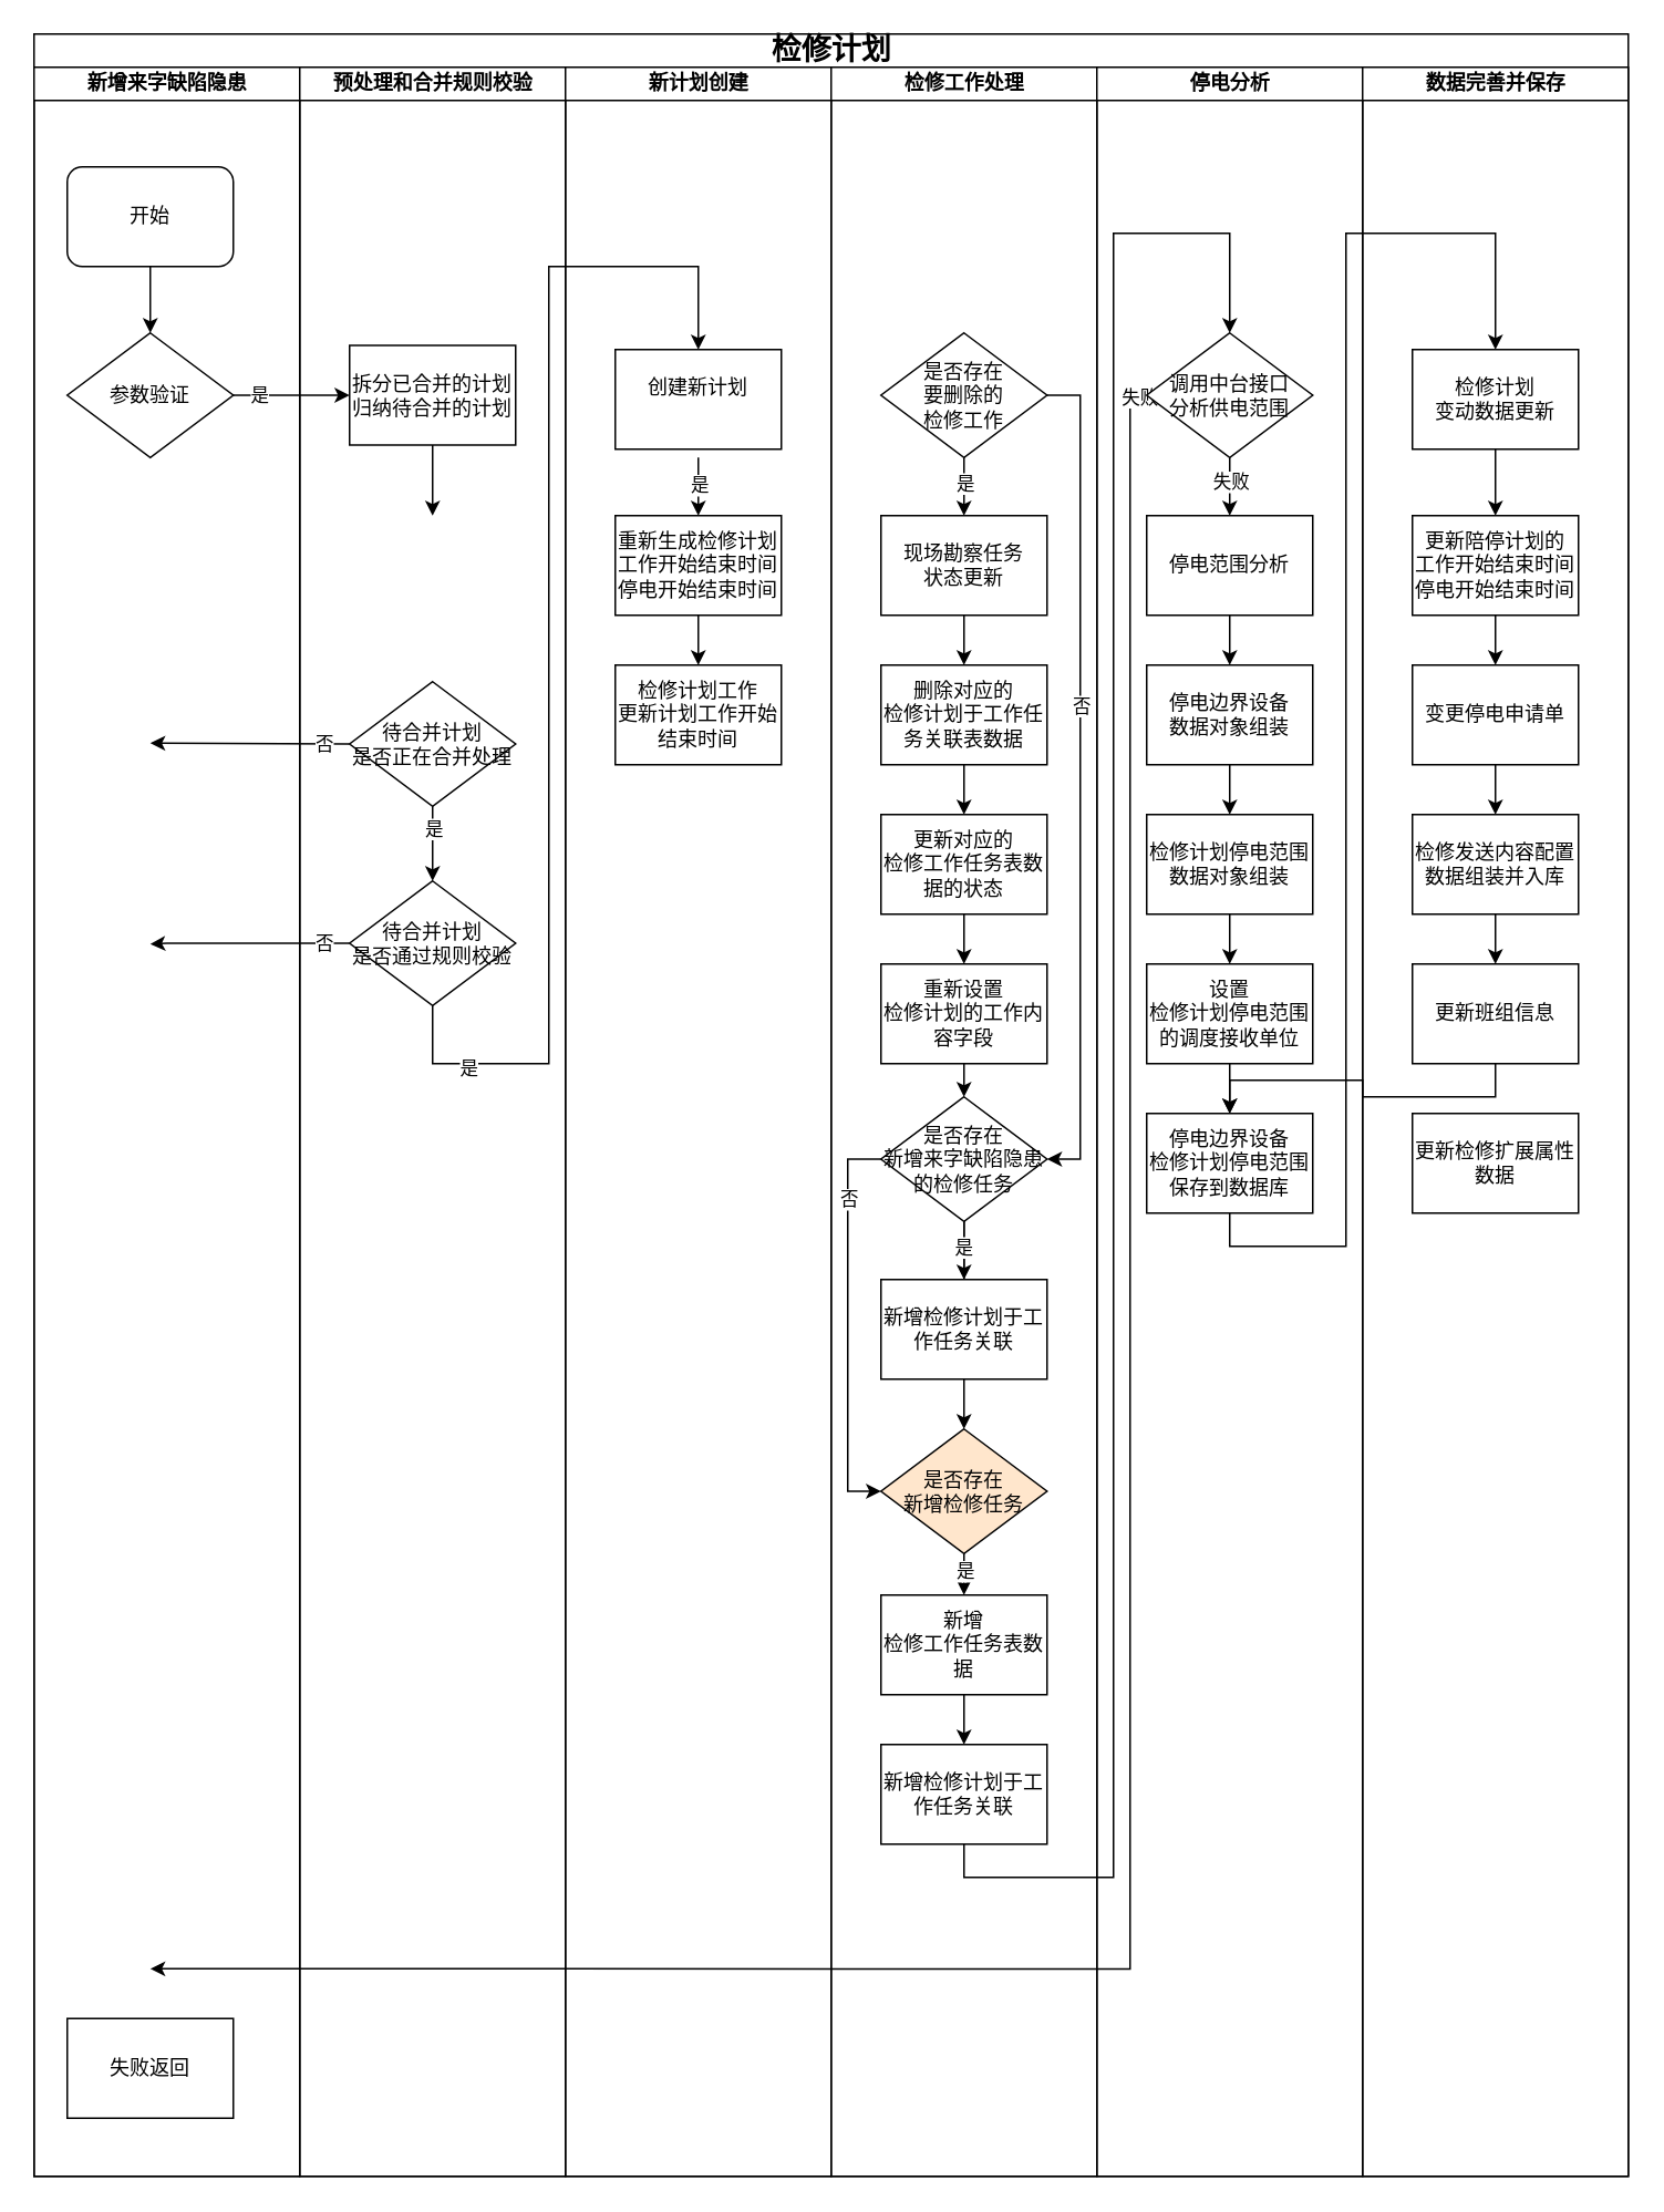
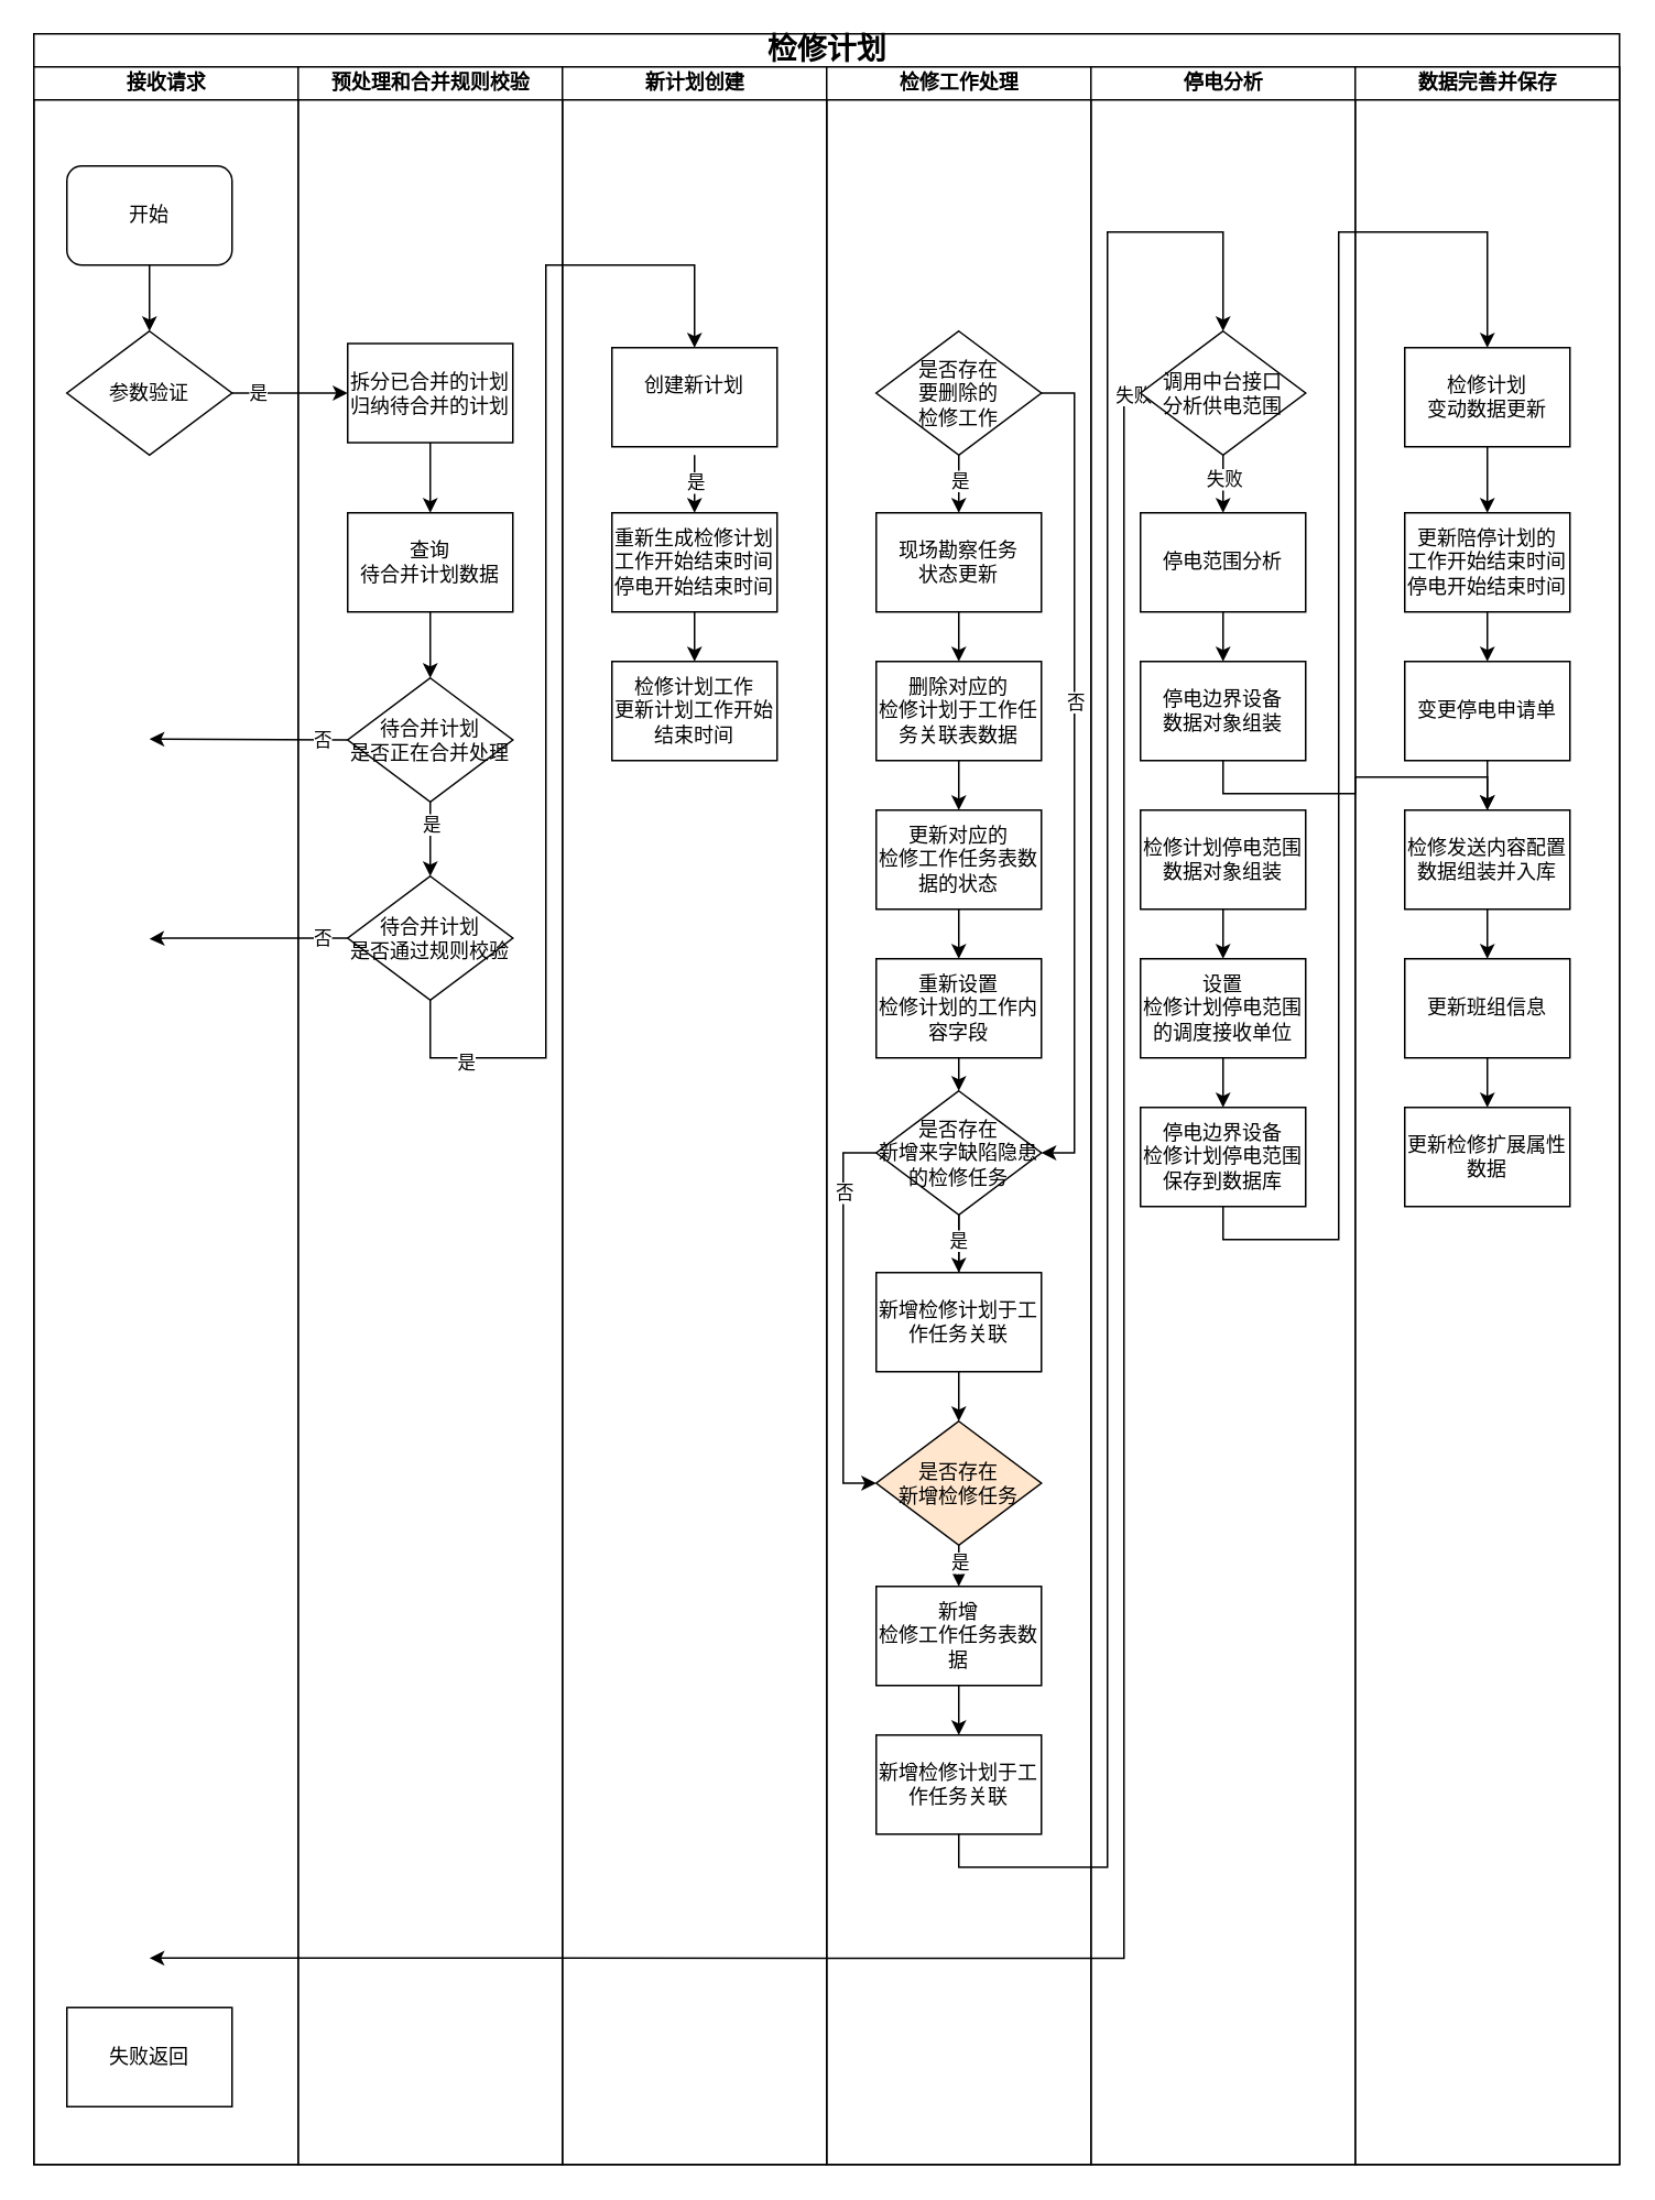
- <mxCell id="3" value="新增来字缺陷隐患" style="swimlane;html=1;startSize=20;" vertex="1" parent="2"><mxGeometry y="20" width="160" height="1270" as="geometry"><mxRectangle y="20" width="40" height="730" as="alternateBounds" /></mxGeometry></mxCell>
+ <mxCell id="3" value="接收请求" style="swimlane;html=1;startSize=20;" vertex="1" parent="2"><mxGeometry y="20" width="160" height="1270" as="geometry"><mxRectangle y="20" width="40" height="730" as="alternateBounds" /></mxGeometry></mxCell>
+ <mxCell id="20" value="&lt;span style=&quot;font-size: 12px;&quot;&gt;查询&lt;/span&gt;&lt;div&gt;&lt;span style=&quot;font-size: 12px;&quot;&gt;待合并计划数据&lt;/span&gt;&lt;/div&gt;" style="whiteSpace=wrap;html=1;fontSize=8;fontFamily=Verdana;rounded=0;shadow=0;labelBackgroundColor=none;strokeWidth=1;" vertex="1" parent="8"><mxGeometry x="30" y="270" width="100" height="60" as="geometry" /></mxCell>
+ <mxCell id="19" style="edgeStyle=orthogonalEdgeStyle;rounded=0;orthogonalLoop=1;jettySize=auto;html=1;exitX=0.5;exitY=1;exitDx=0;exitDy=0;" edge="1" parent="8" source="20" target="15"><mxGeometry relative="1" as="geometry" /></mxCell>
- <mxCell id="64" style="edgeStyle=orthogonalEdgeStyle;rounded=0;orthogonalLoop=1;jettySize=auto;html=1;exitX=0.5;exitY=1;exitDx=0;exitDy=0;entryX=0.5;entryY=0;entryDx=0;entryDy=0;" edge="1" parent="56" source="65" target="67"><mxGeometry relative="1" as="geometry" /></mxCell>
+ <mxCell id="64" style="edgeStyle=orthogonalEdgeStyle;rounded=0;orthogonalLoop=1;jettySize=auto;html=1;exitX=0.5;exitY=1;exitDx=0;exitDy=0;" edge="1" parent="56" source="65" target="81"><mxGeometry relative="1" as="geometry" /></mxCell>
- <mxCell id="82" style="edgeStyle=orthogonalEdgeStyle;rounded=0;orthogonalLoop=1;jettySize=auto;html=1;exitX=0.5;exitY=1;exitDx=0;exitDy=0;" edge="1" parent="73" source="83" target="70"><mxGeometry relative="1" as="geometry" /></mxCell>
+ <mxCell id="82" style="edgeStyle=orthogonalEdgeStyle;rounded=0;orthogonalLoop=1;jettySize=auto;html=1;exitX=0.5;exitY=1;exitDx=0;exitDy=0;entryX=0.5;entryY=0;entryDx=0;entryDy=0;" edge="1" parent="73" source="83" target="84"><mxGeometry relative="1" as="geometry" /></mxCell>
